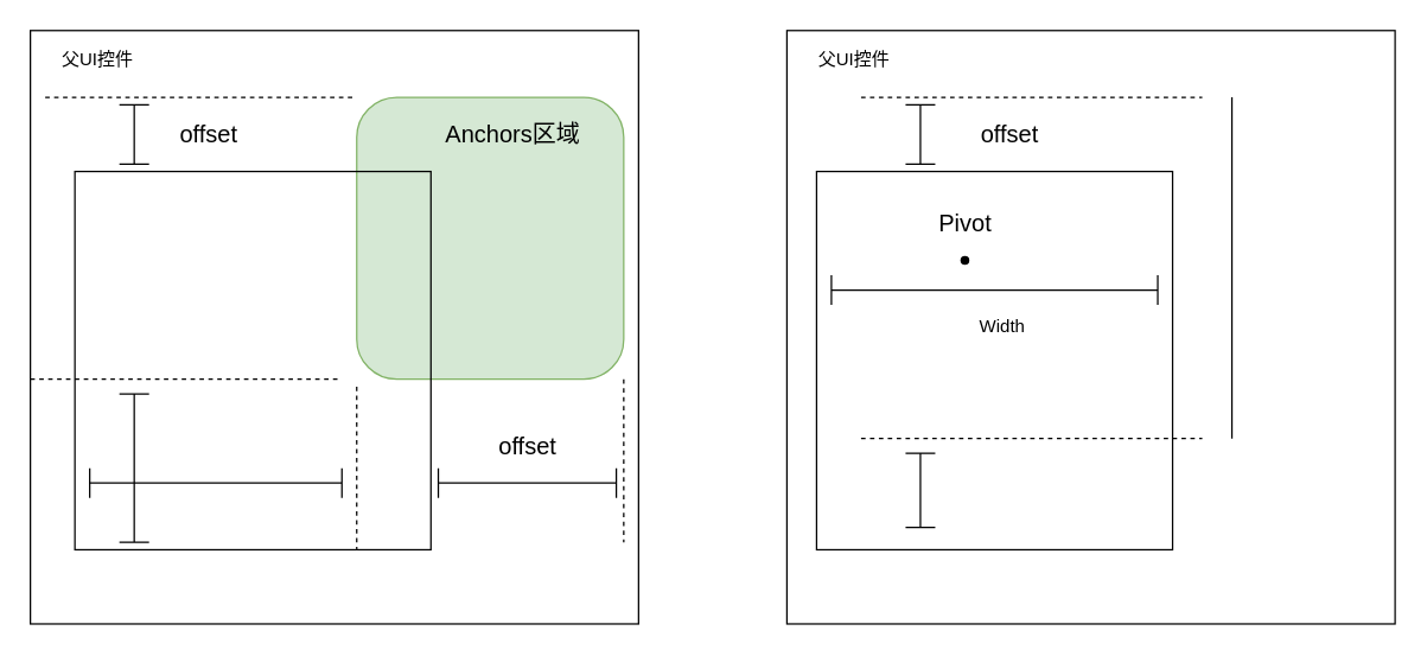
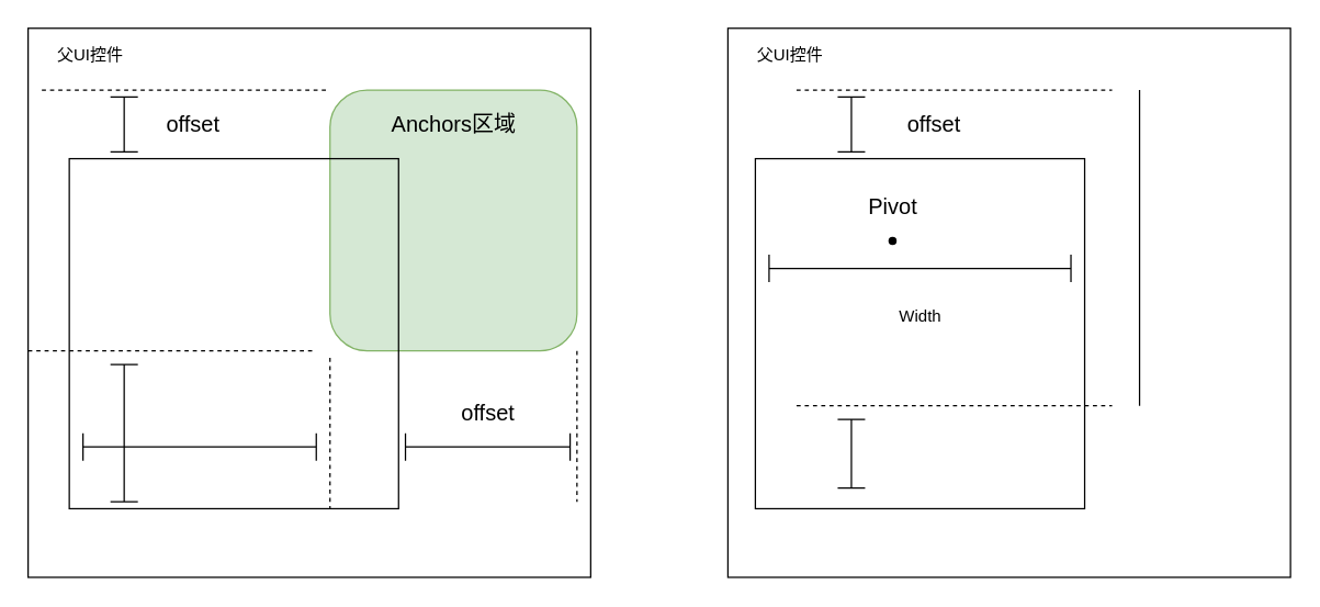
- <mxCell id="7" value="Anchors区域" style="text;html=1;align=center;verticalAlign=middle;resizable=0;points=[];autosize=1;strokeColor=none;fillColor=none;fontSize=16;" vertex="1" parent="1"><mxGeometry x="290" y="75" width="110" height="30" as="geometry" /></mxCell>
+ <mxCell id="7" value="Anchors区域" style="text;html=1;align=center;verticalAlign=middle;resizable=0;points=[];autosize=1;strokeColor=none;fillColor=none;fontSize=16;" vertex="1" parent="1"><mxGeometry x="275" y="75" width="110" height="30" as="geometry" /></mxCell>
- <mxCell id="26" value="Width" style="text;html=1;align=center;verticalAlign=middle;resizable=0;points=[];autosize=1;strokeColor=none;fillColor=none;" vertex="1" parent="1"><mxGeometry x="650" y="205" width="50" height="30" as="geometry" /></mxCell>
+ <mxCell id="26" value="Width" style="text;html=1;align=center;verticalAlign=middle;resizable=0;points=[];autosize=1;strokeColor=none;fillColor=none;" vertex="1" parent="1"><mxGeometry x="645" y="215" width="50" height="30" as="geometry" /></mxCell>
